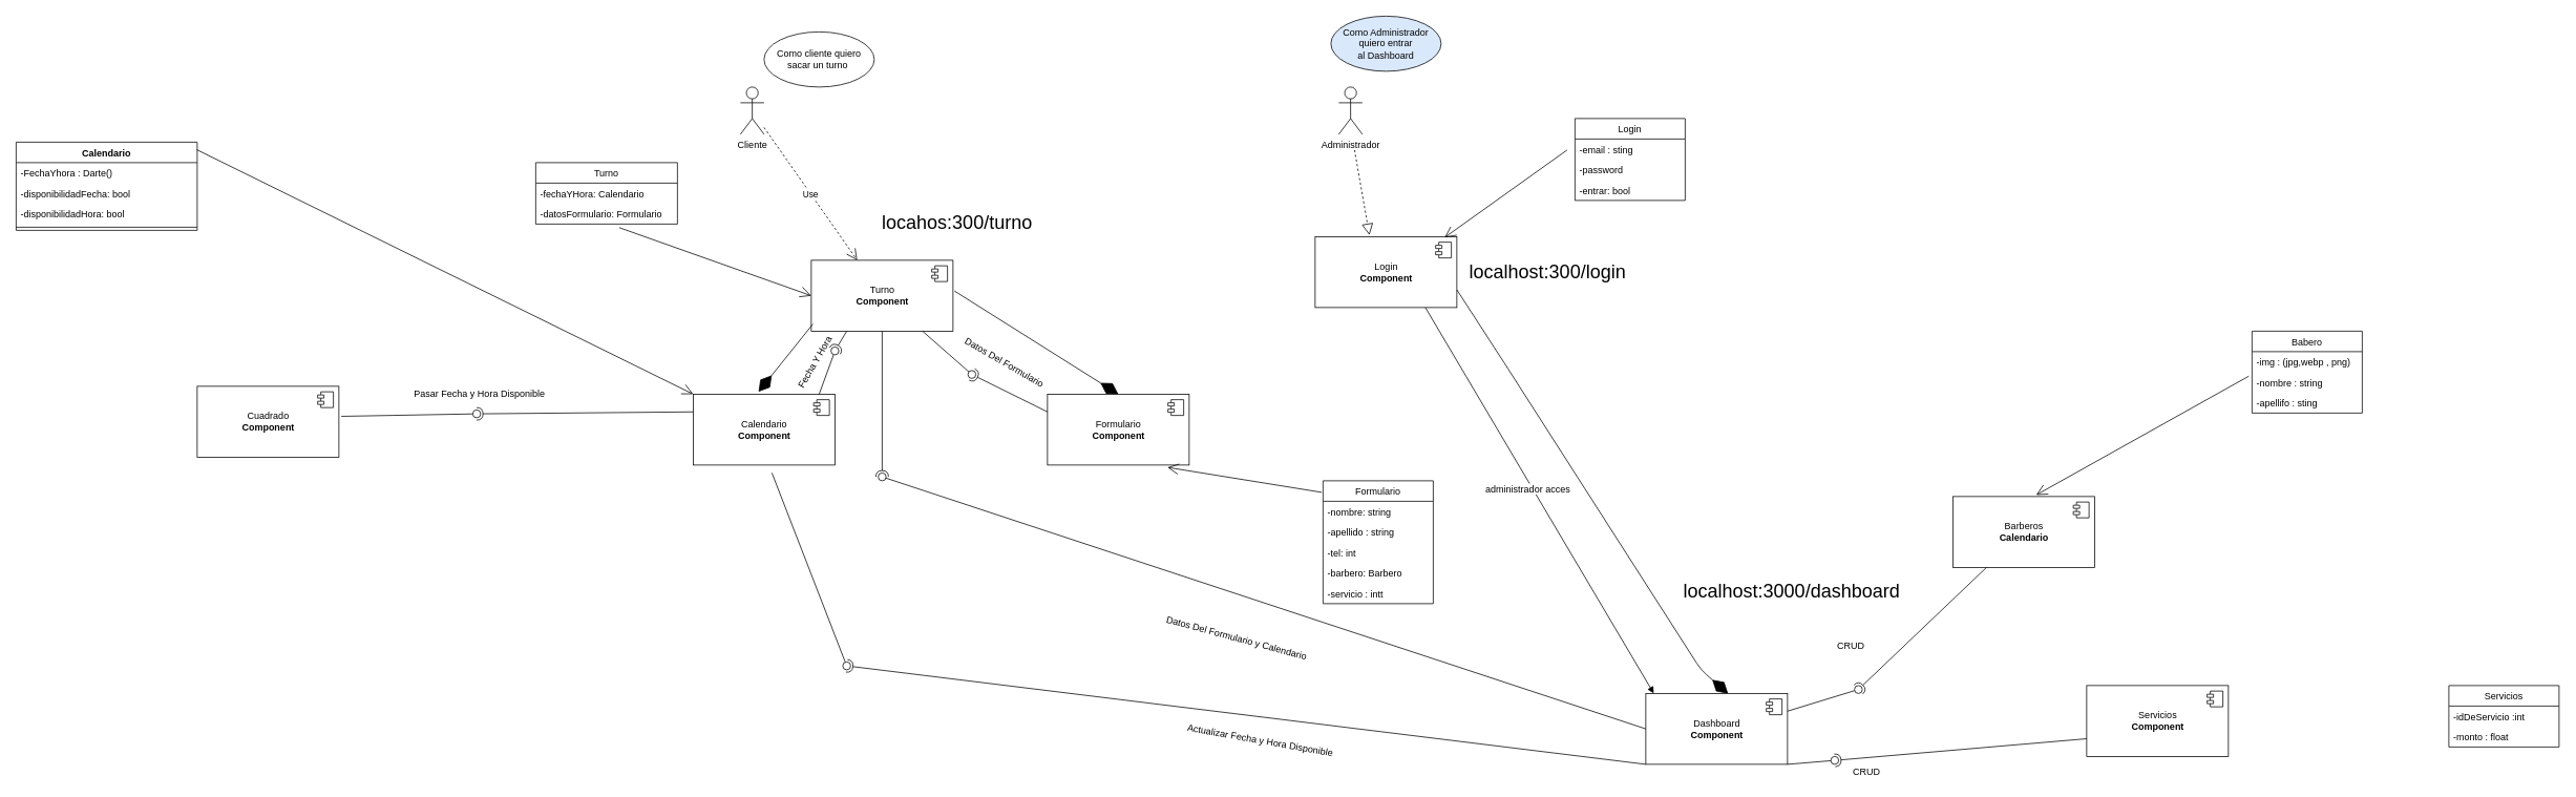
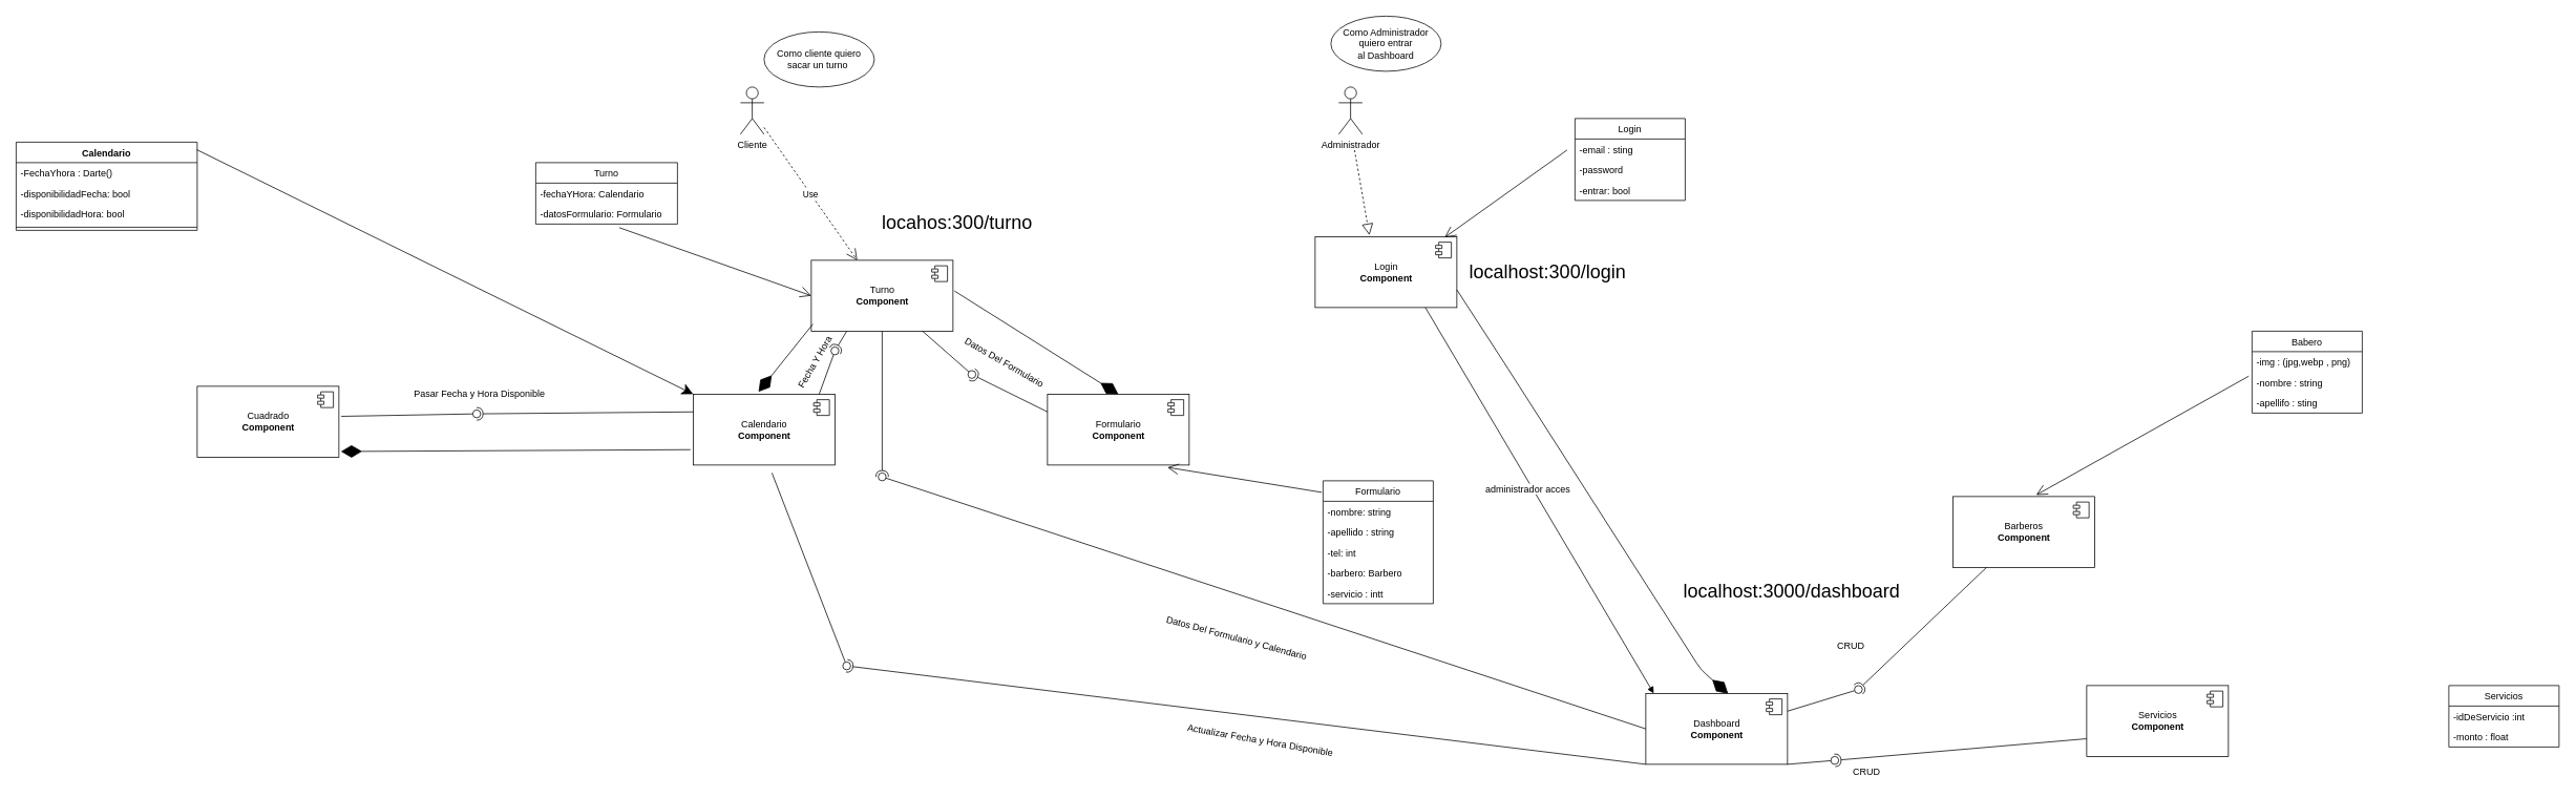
- <mxCell id="54" value="Como Administrador quiero entrar al&amp;nbsp;&lt;span&gt;Dashboard&lt;/span&gt;" style="ellipse;whiteSpace=wrap;html=1;fillColor=#dae8fc;" parent="1" vertex="1"><mxGeometry x="1690" y="20" width="140" height="70" as="geometry" /></mxCell>
+ <mxCell id="54" value="Como Administrador quiero entrar al&amp;nbsp;&lt;span&gt;Dashboard&lt;/span&gt;" style="ellipse;whiteSpace=wrap;html=1;" parent="1" vertex="1"><mxGeometry x="1690" y="20" width="140" height="70" as="geometry" /></mxCell>
- <mxCell id="22" value="" style="endArrow=open;endFill=1;endSize=12;html=1;entryX=0;entryY=0;entryDx=0;entryDy=0;exitX=0.998;exitY=0.086;exitDx=0;exitDy=0;exitPerimeter=0;" parent="1" source="17" target="4" edge="1"><mxGeometry width="160" relative="1" as="geometry"><mxPoint x="830" y="280" as="sourcePoint" /><mxPoint x="990" y="280" as="targetPoint" /></mxGeometry></mxCell>
+ <mxCell id="22" value="" style="endArrow=classic;endFill=1;endSize=12;html=1;entryX=0;entryY=0;entryDx=0;entryDy=0;exitX=0.998;exitY=0.086;exitDx=0;exitDy=0;exitPerimeter=0;" parent="1" source="17" target="4" edge="1"><mxGeometry width="160" relative="1" as="geometry"><mxPoint x="830" y="280" as="sourcePoint" /><mxPoint x="990" y="280" as="targetPoint" /></mxGeometry></mxCell>
+ <mxCell id="26" value="" style="endArrow=diamondThin;endFill=1;endSize=24;html=1;entryX=1.014;entryY=0.92;entryDx=0;entryDy=0;entryPerimeter=0;exitX=-0.019;exitY=0.783;exitDx=0;exitDy=0;exitPerimeter=0;" parent="1" source="4" target="15" edge="1"><mxGeometry width="160" relative="1" as="geometry"><mxPoint x="530" y="550" as="sourcePoint" /><mxPoint x="690" y="550" as="targetPoint" /></mxGeometry></mxCell>
- <mxCell id="63" value="Barberos&lt;br&gt;&lt;b&gt;Calendario&lt;/b&gt;" style="html=1;dropTarget=0;" parent="1" vertex="1"><mxGeometry x="2480" y="630" width="180" height="90" as="geometry" /></mxCell>
+ <mxCell id="63" value="Barberos&lt;br&gt;&lt;b&gt;Component&lt;/b&gt;" style="html=1;dropTarget=0;" parent="1" vertex="1"><mxGeometry x="2480" y="630" width="180" height="90" as="geometry" /></mxCell>
